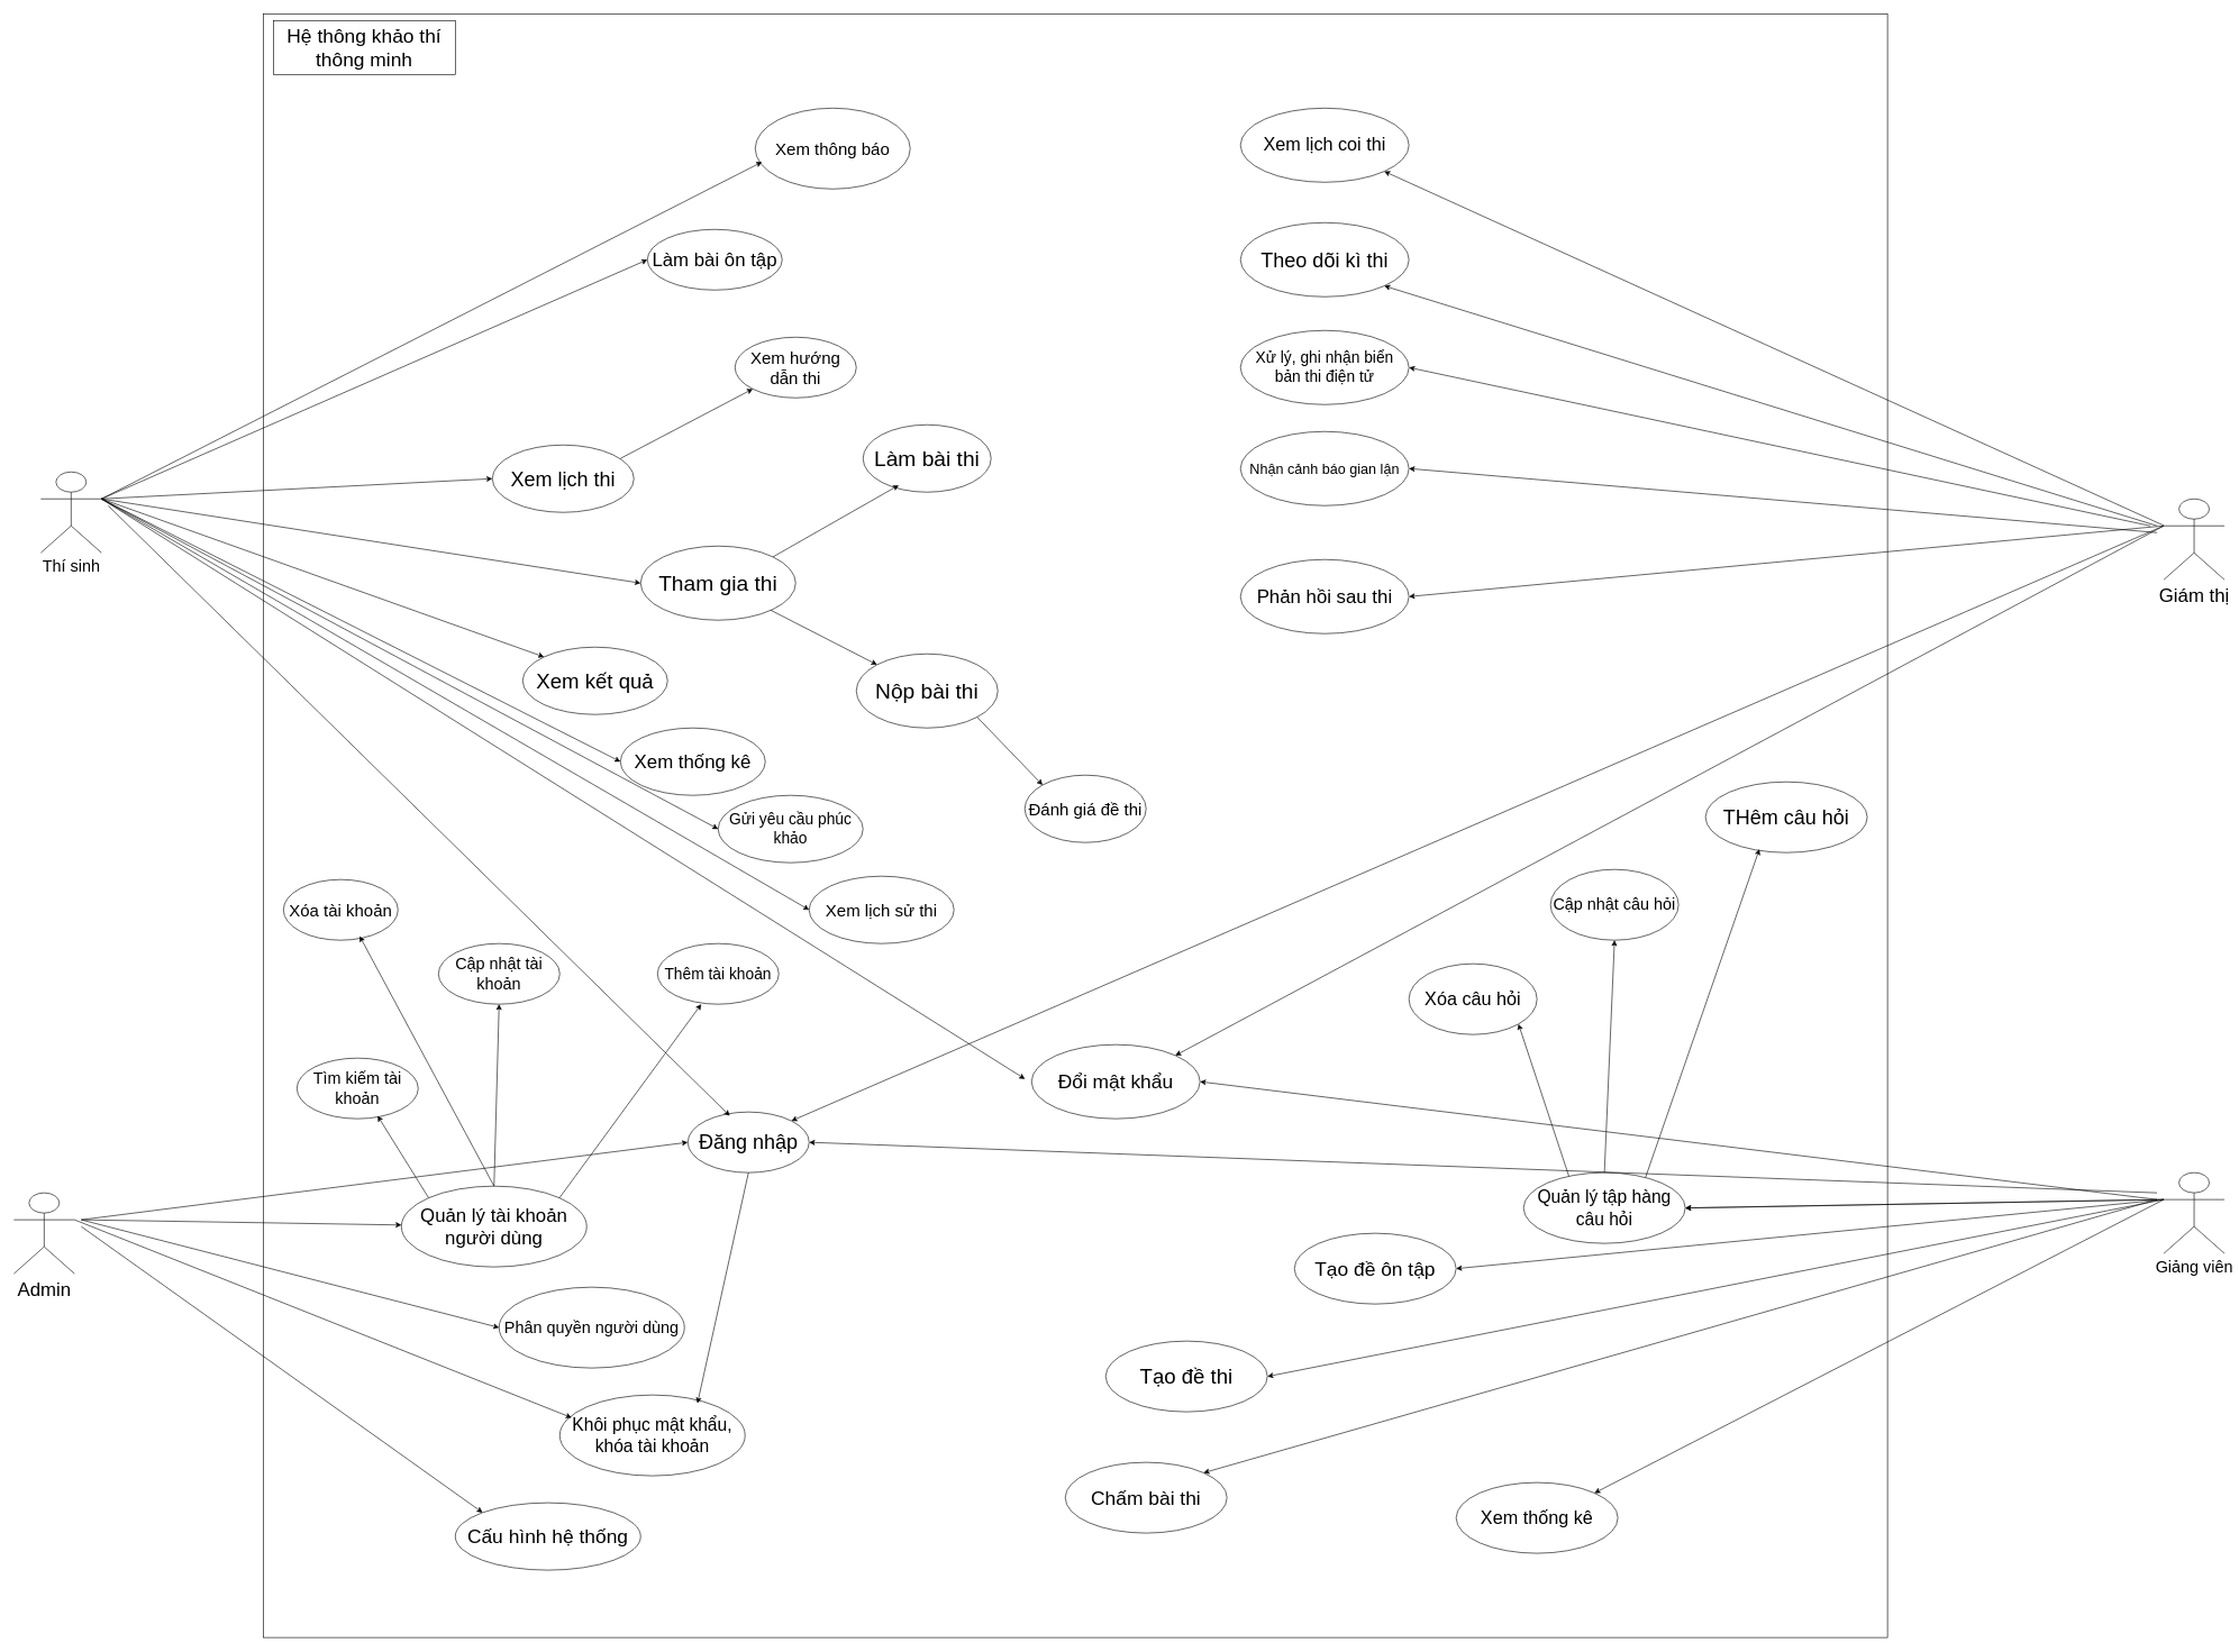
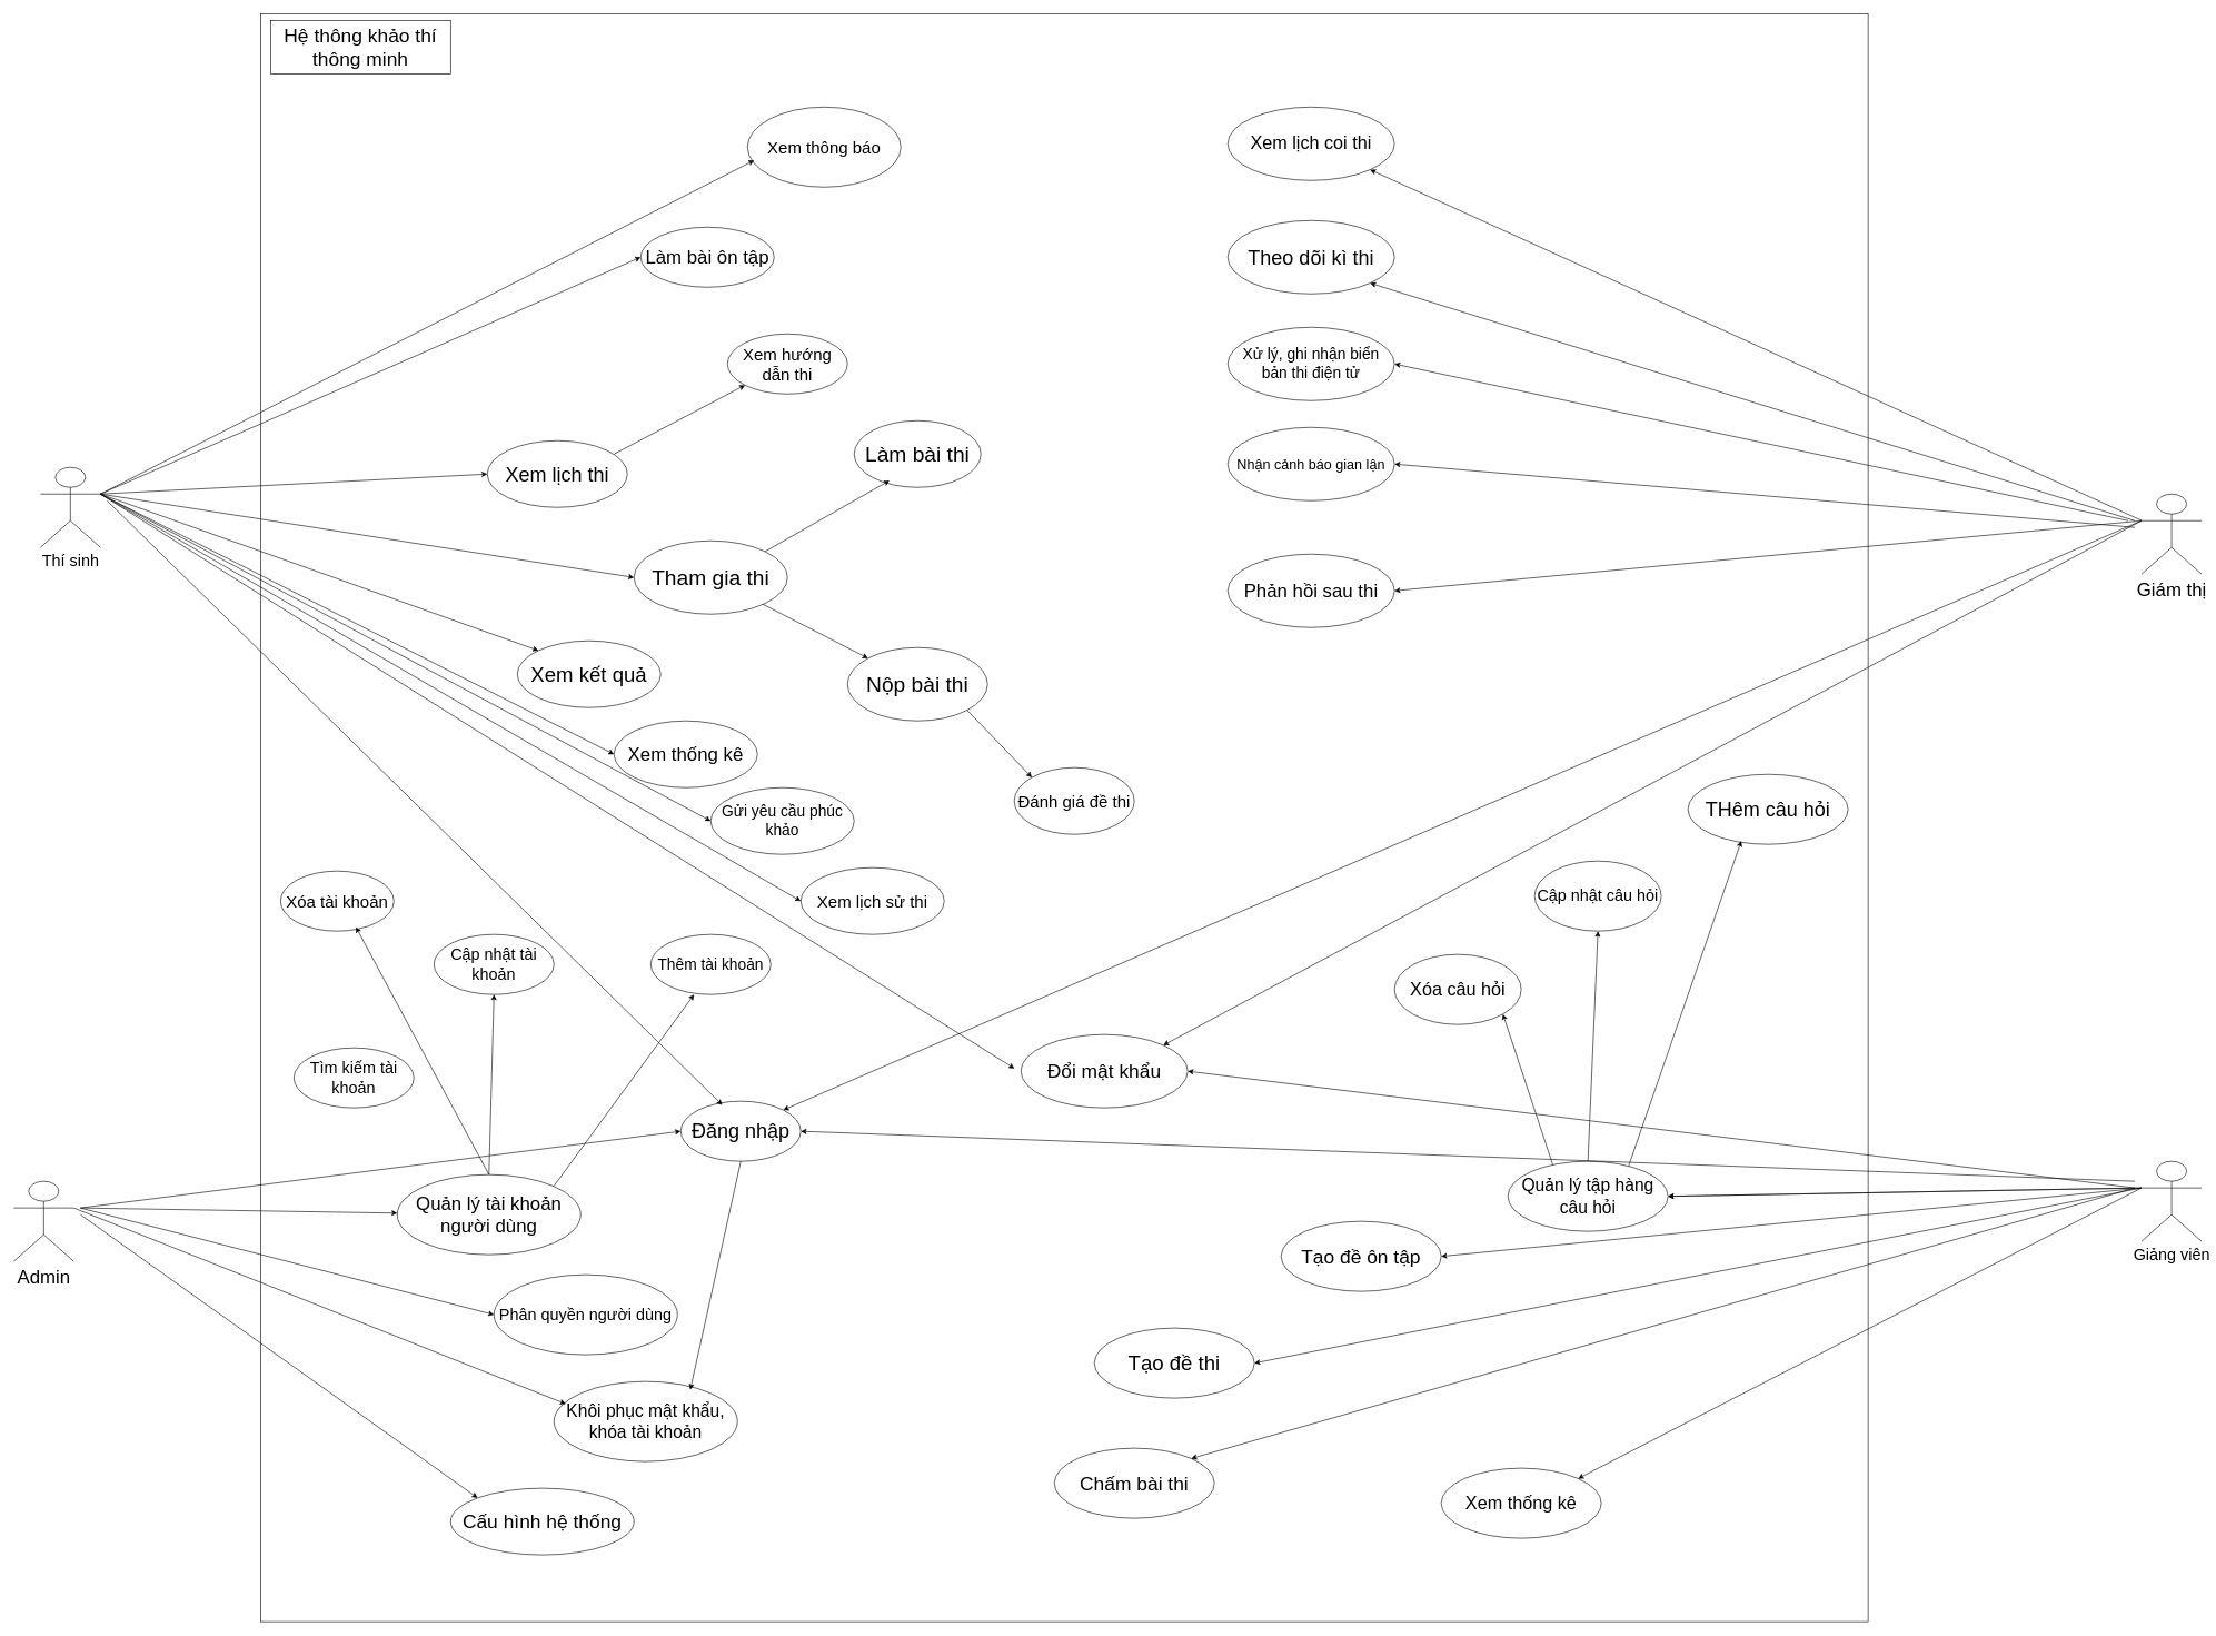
- <mxCell id="81" value="" style="endArrow=classic;html=1;rounded=0;exitX=0;exitY=0;exitDx=0;exitDy=0;entryX=0.665;entryY=0.952;entryDx=0;entryDy=0;entryPerimeter=0;" parent="1" source="26" target="22" edge="1"><mxGeometry width="50" height="50" relative="1" as="geometry"><mxPoint x="500" y="1720" as="sourcePoint" /><mxPoint x="550" y="1670" as="targetPoint" /></mxGeometry></mxCell>
